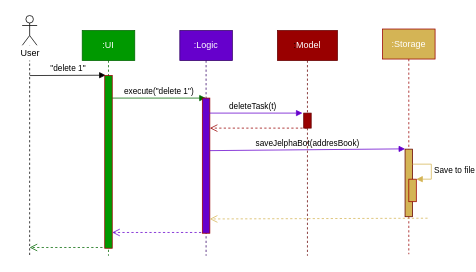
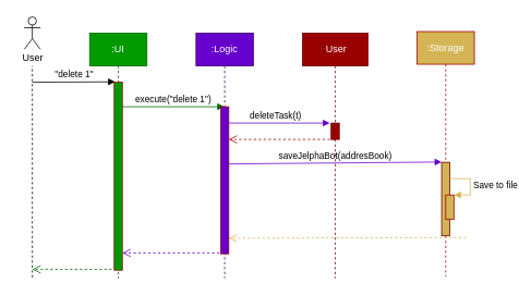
- <mxCell id="13" value=":&lt;font color=&quot;#ffffff&quot;&gt;Model&lt;/font&gt;" style="shape=umlLifeline;perimeter=lifelinePerimeter;whiteSpace=wrap;html=1;container=1;collapsible=0;recursiveResize=0;outlineConnect=0;fillColor=#990000;strokeColor=#660000;" parent="1" vertex="1"><mxGeometry x="369" y="40" width="80" height="300" as="geometry" /></mxCell>
+ <mxCell id="13" value=":&lt;font color=&quot;#ffffff&quot;&gt;User&lt;/font&gt;" style="shape=umlLifeline;perimeter=lifelinePerimeter;whiteSpace=wrap;html=1;container=1;collapsible=0;recursiveResize=0;outlineConnect=0;fillColor=#990000;strokeColor=#660000;" parent="1" vertex="1"><mxGeometry x="369" y="40" width="80" height="300" as="geometry" /></mxCell>
